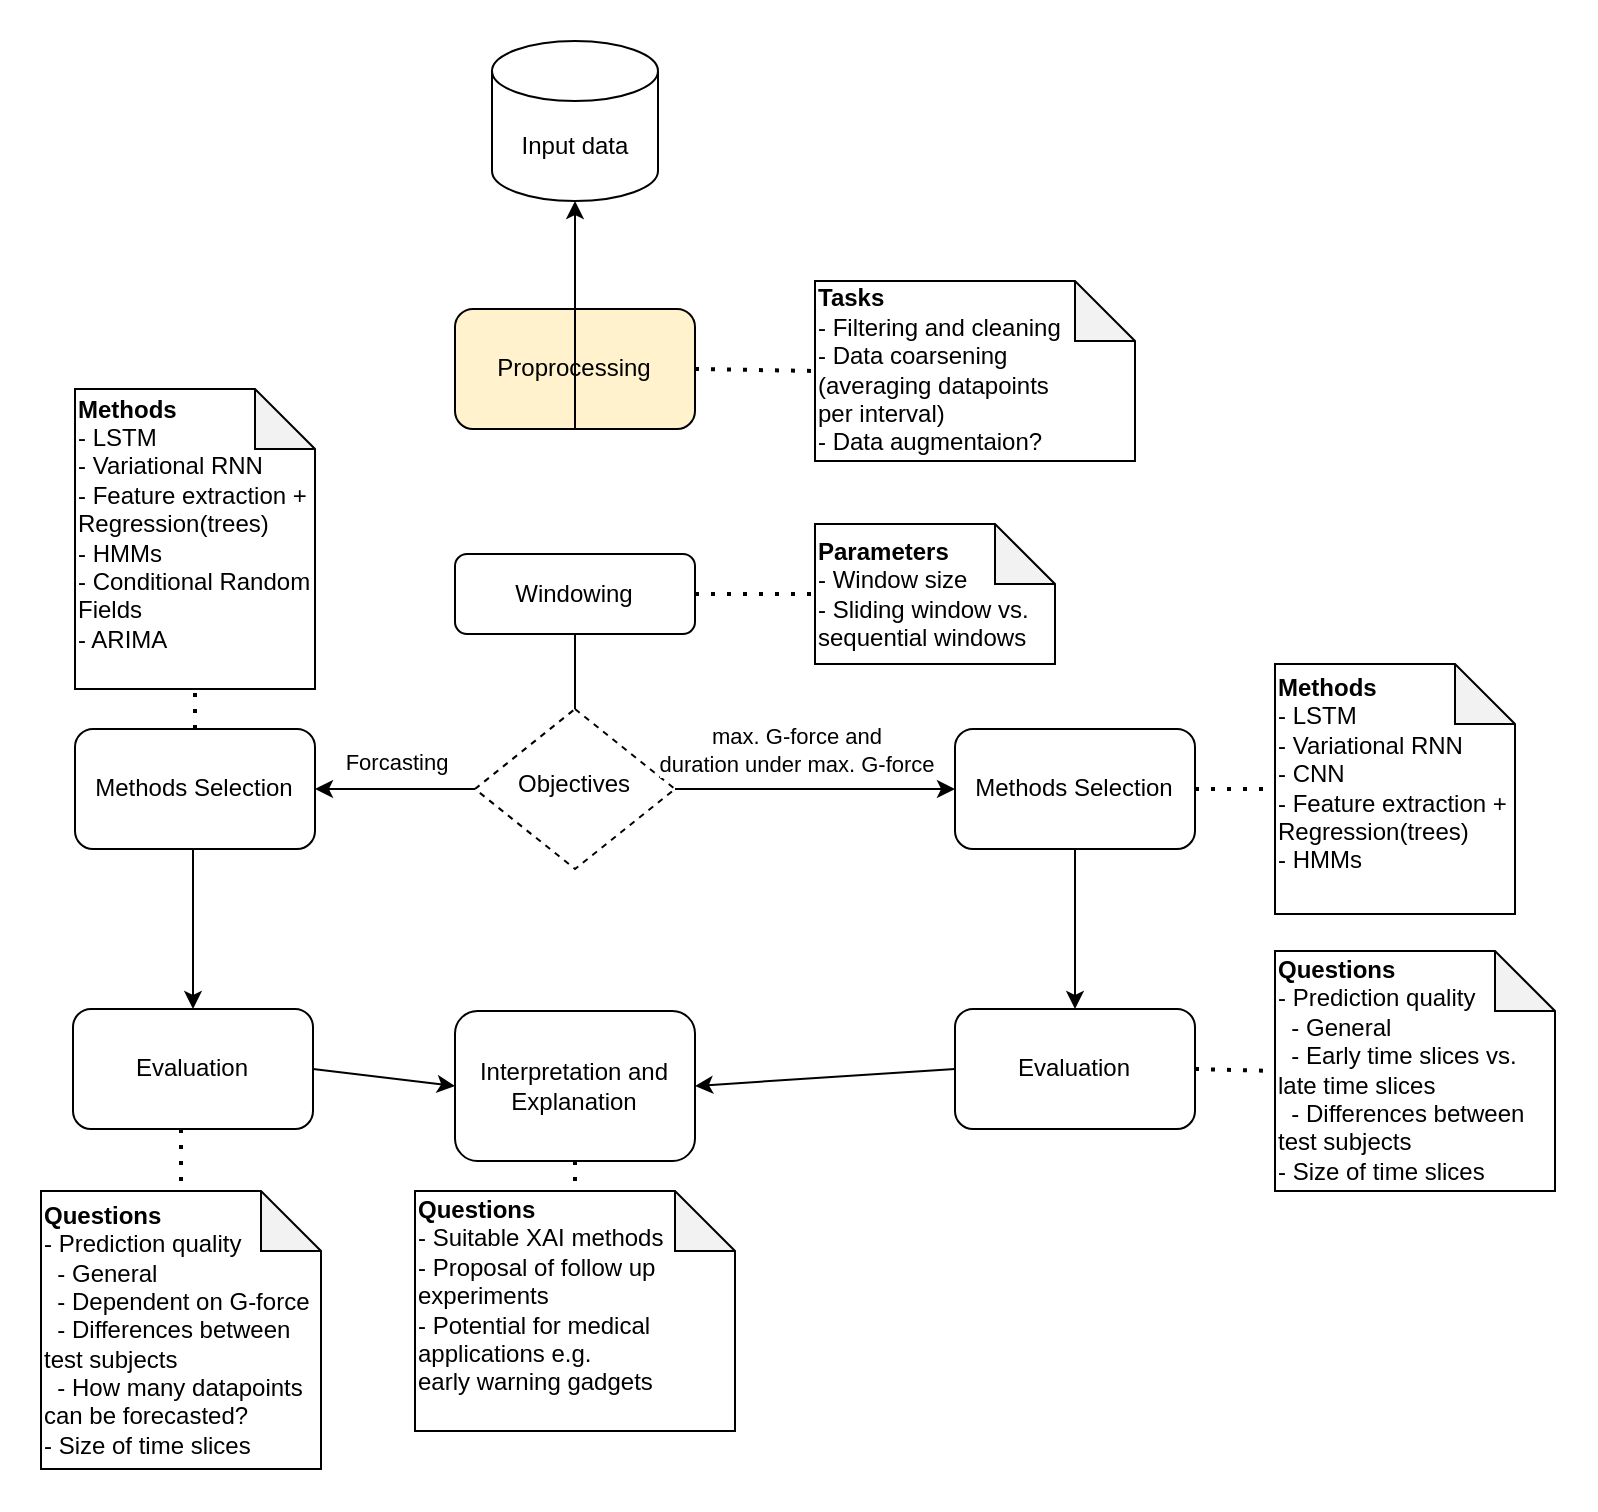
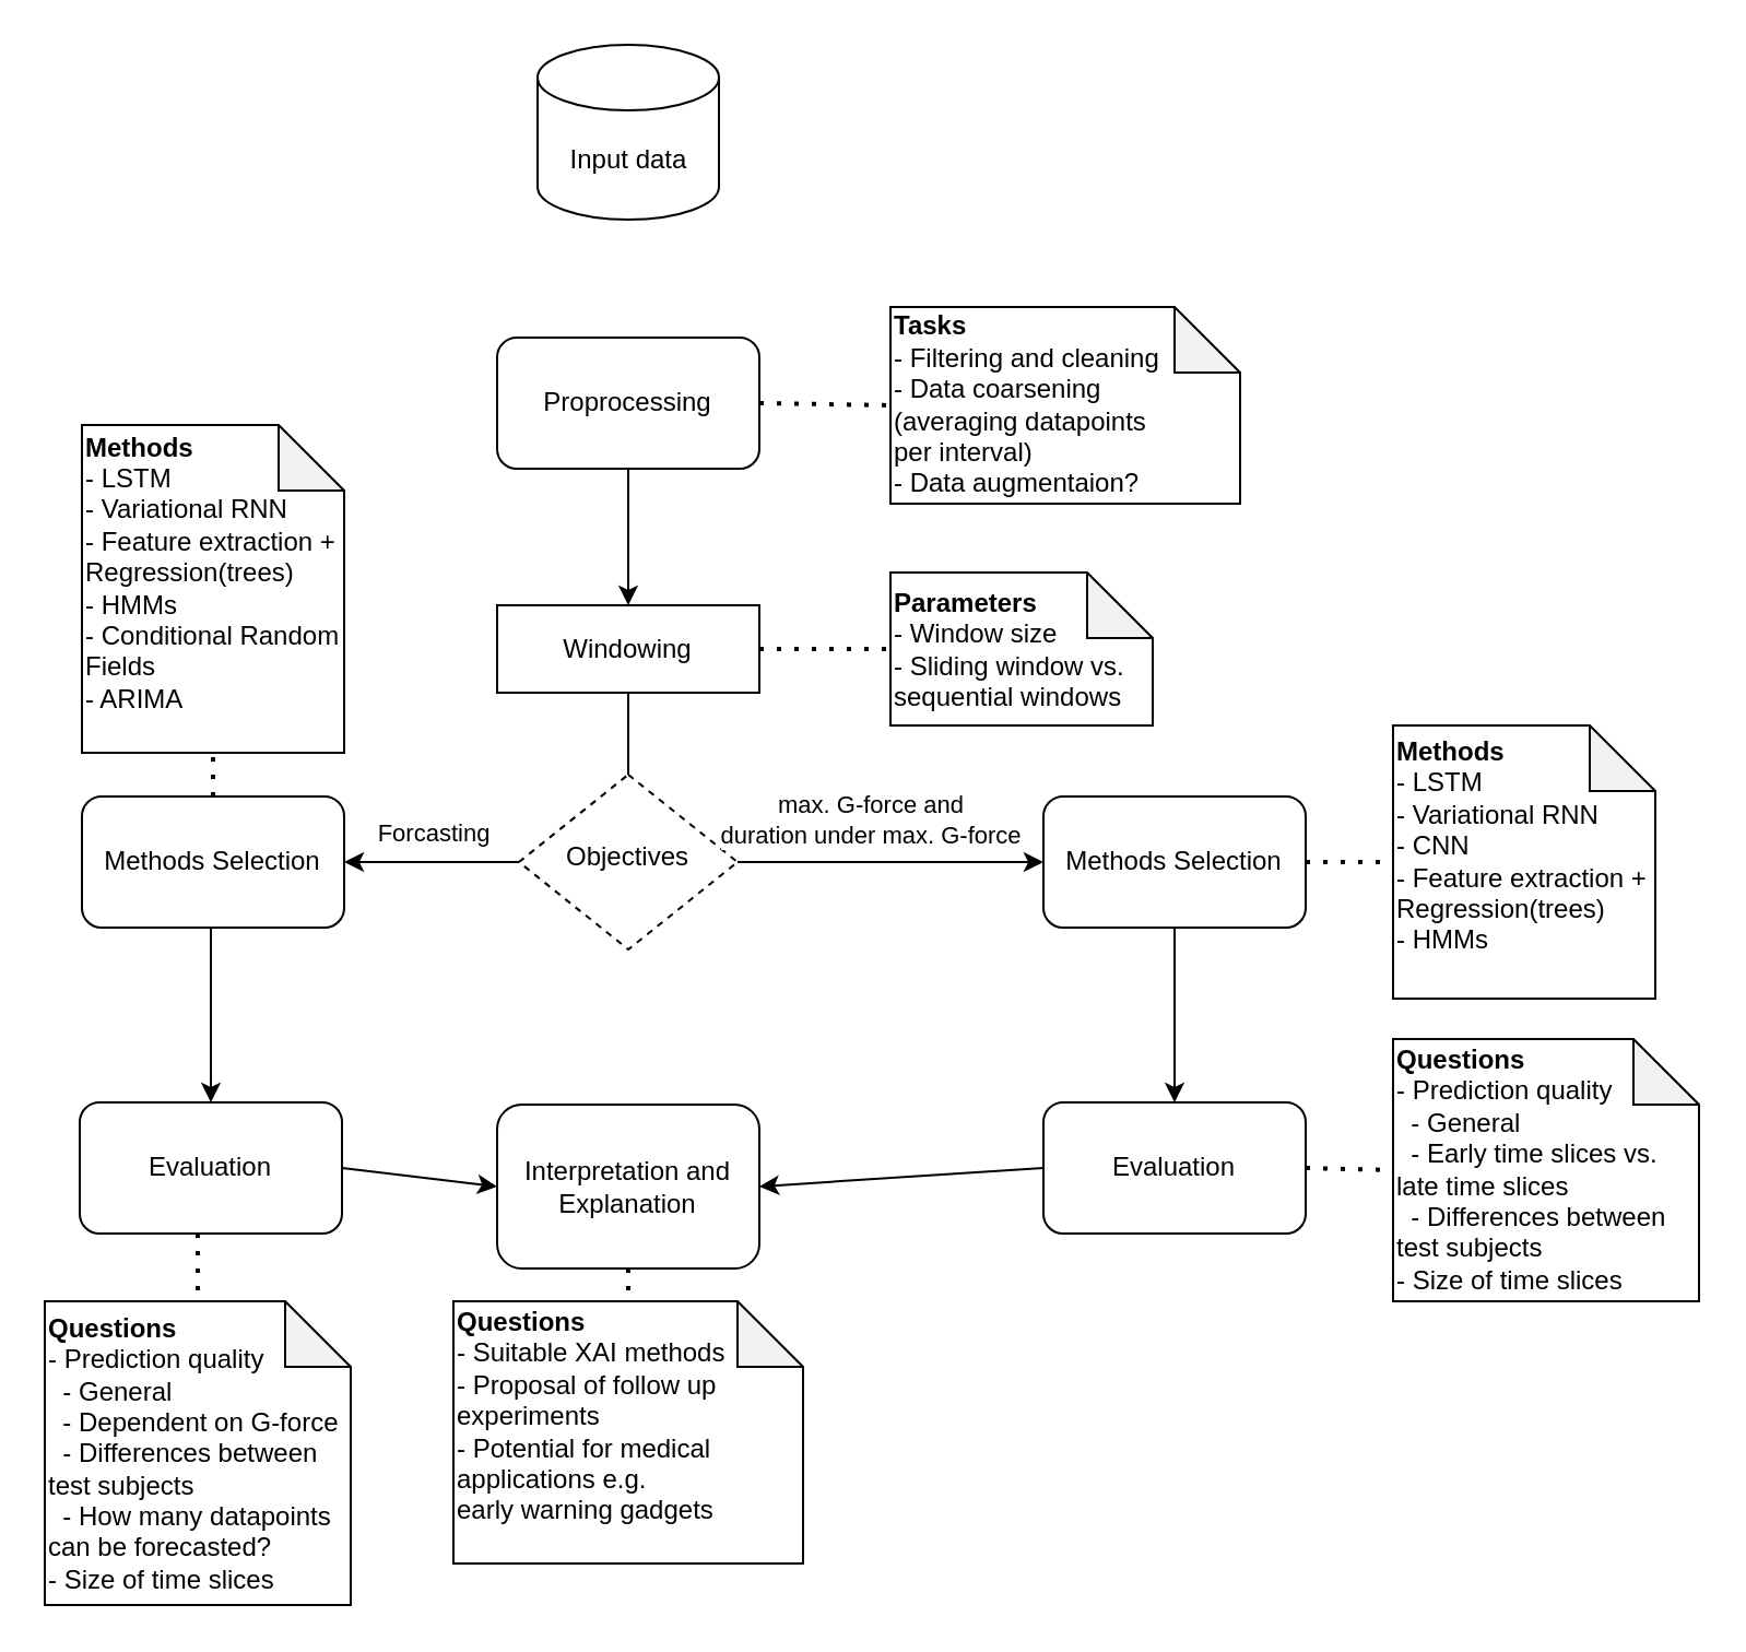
- <mxCell id="31" value="" style="endArrow=classic;html=1;exitX=0.5;exitY=1;exitDx=0;exitDy=0;" edge="1" parent="1" source="6" target="34"><mxGeometry width="50" height="50" relative="1" as="geometry"><mxPoint x="427" y="334" as="sourcePoint" /><mxPoint x="477" y="284" as="targetPoint" /></mxGeometry></mxCell>
+ <mxCell id="31" value="" style="endArrow=classic;html=1;exitX=0.5;exitY=1;exitDx=0;exitDy=0;entryX=0.5;entryY=0;entryDx=0;entryDy=0;" edge="1" parent="1" source="6" target="2"><mxGeometry width="50" height="50" relative="1" as="geometry"><mxPoint x="427" y="334" as="sourcePoint" /><mxPoint x="477" y="284" as="targetPoint" /></mxGeometry></mxCell>
- <mxCell id="6" value="Proprocessing" style="rounded=1;whiteSpace=wrap;html=1;fillColor=#fff2cc;" vertex="1" parent="1"><mxGeometry x="227" y="154" width="120" height="60" as="geometry" /></mxCell>
+ <mxCell id="6" value="Proprocessing" style="rounded=1;whiteSpace=wrap;html=1;" vertex="1" parent="1"><mxGeometry x="227" y="154" width="120" height="60" as="geometry" /></mxCell>
- <mxCell id="2" value="Windowing" style="rounded=1;whiteSpace=wrap;html=1;fontSize=12;glass=0;strokeWidth=1;shadow=0;" parent="1" vertex="1"><mxGeometry x="227" y="276.5" width="120" height="40" as="geometry" /></mxCell>
+ <mxCell id="2" value="Windowing" style="whiteSpace=wrap;html=1;fontSize=12;glass=0;strokeWidth=1;shadow=0;rounded=0;" parent="1" vertex="1"><mxGeometry x="227" y="276.5" width="120" height="40" as="geometry" /></mxCell>
